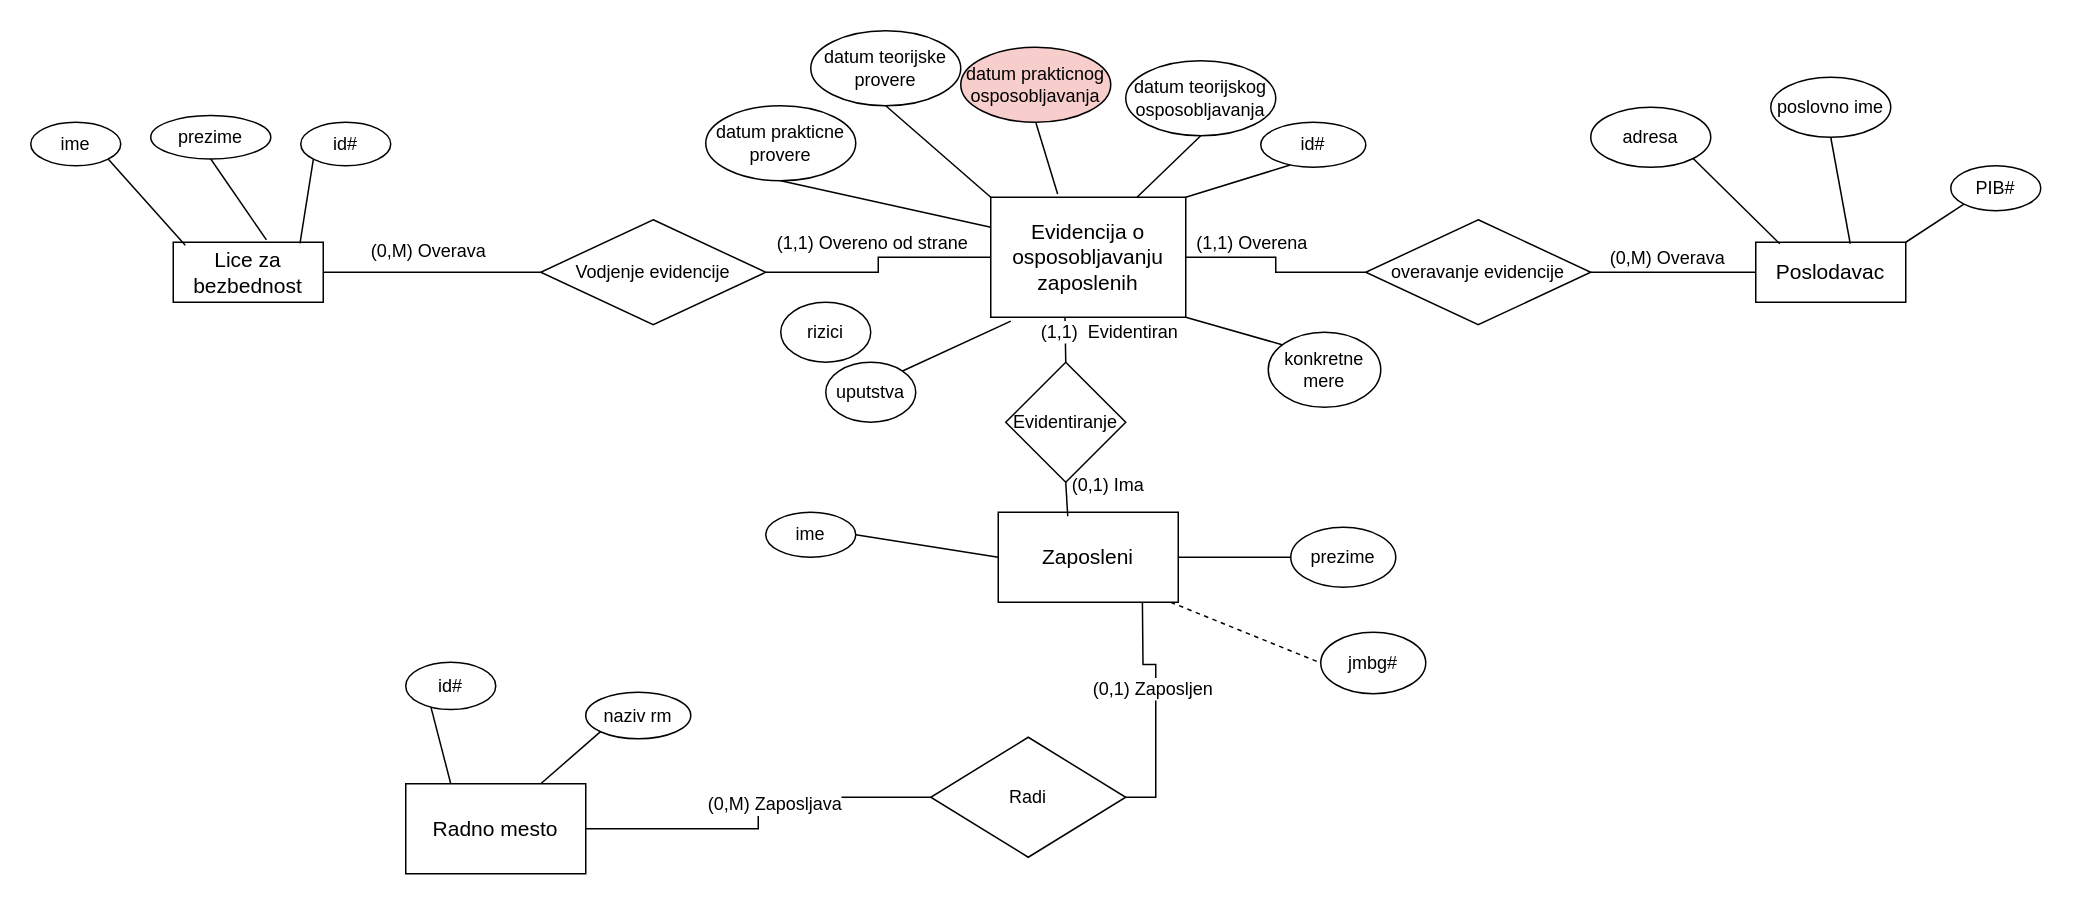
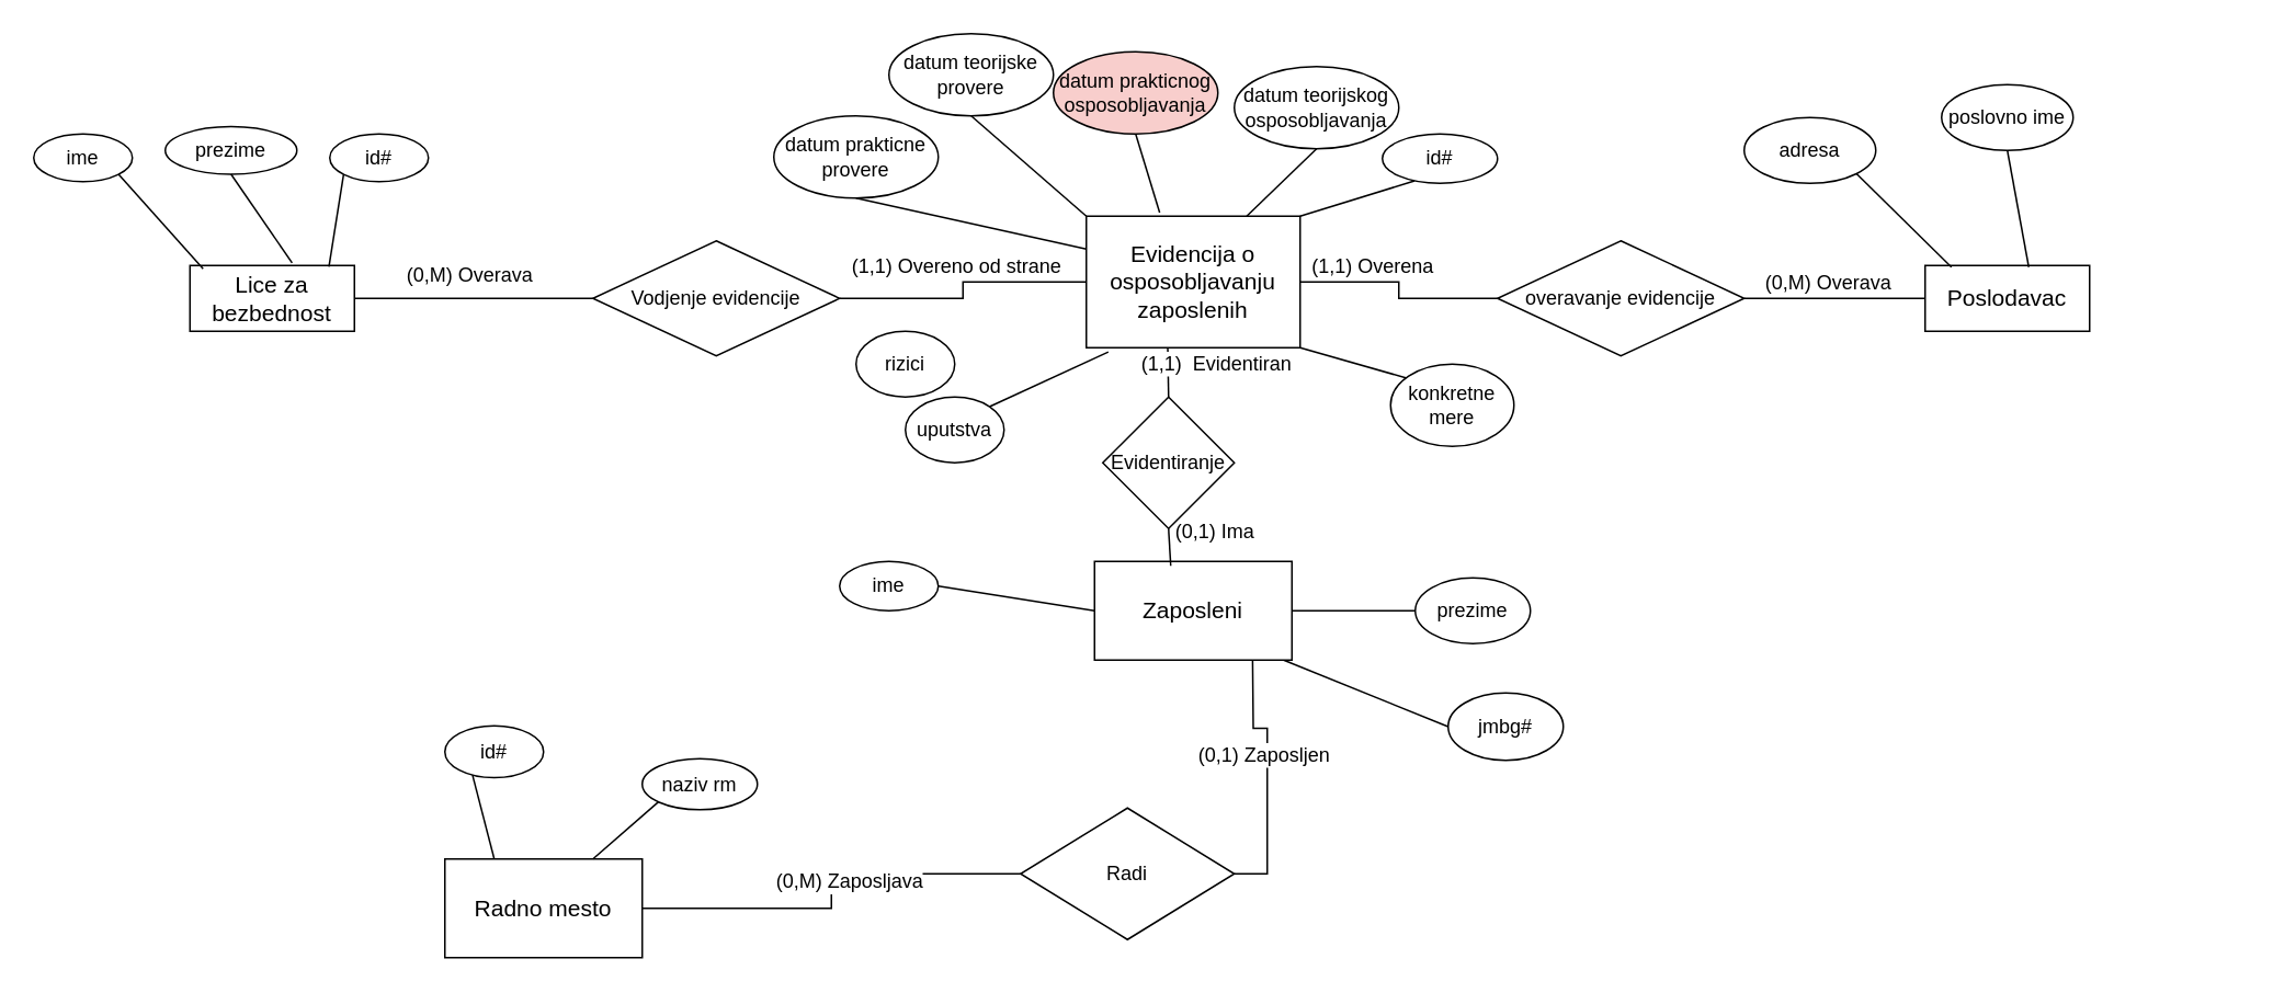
- <mxCell id="17" value="PIB#" style="ellipse;whiteSpace=wrap;html=1;align=center;" parent="1" vertex="1"><mxGeometry x="1300" y="110" width="60" height="30" as="geometry" /></mxCell>
- <mxCell id="18" value="" style="endArrow=none;html=1;rounded=0;entryX=1;entryY=0;entryDx=0;entryDy=0;exitX=0;exitY=1;exitDx=0;exitDy=0;" parent="1" source="17" target="9" edge="1"><mxGeometry width="50" height="50" relative="1" as="geometry"><mxPoint x="1160" y="231" as="sourcePoint" /><mxPoint x="1255" y="224" as="targetPoint" /></mxGeometry></mxCell>
- <mxCell id="46" style="rounded=0;orthogonalLoop=1;jettySize=auto;html=1;exitX=0.958;exitY=1;exitDx=0;exitDy=0;entryX=0;entryY=0.5;entryDx=0;entryDy=0;endArrow=none;endFill=0;exitPerimeter=0;dashed=1;" parent="1" source="48" target="47" edge="1"><mxGeometry relative="1" as="geometry"><mxPoint x="775" y="391" as="sourcePoint" /></mxGeometry></mxCell>
+ <mxCell id="46" style="rounded=0;orthogonalLoop=1;jettySize=auto;html=1;exitX=0.958;exitY=1;exitDx=0;exitDy=0;entryX=0;entryY=0.5;entryDx=0;entryDy=0;endArrow=none;endFill=0;exitPerimeter=0;" parent="1" source="48" target="47" edge="1"><mxGeometry relative="1" as="geometry"><mxPoint x="775" y="391" as="sourcePoint" /></mxGeometry></mxCell>
